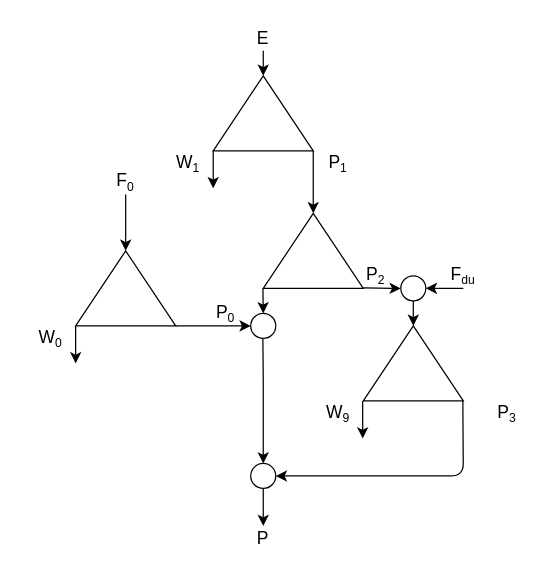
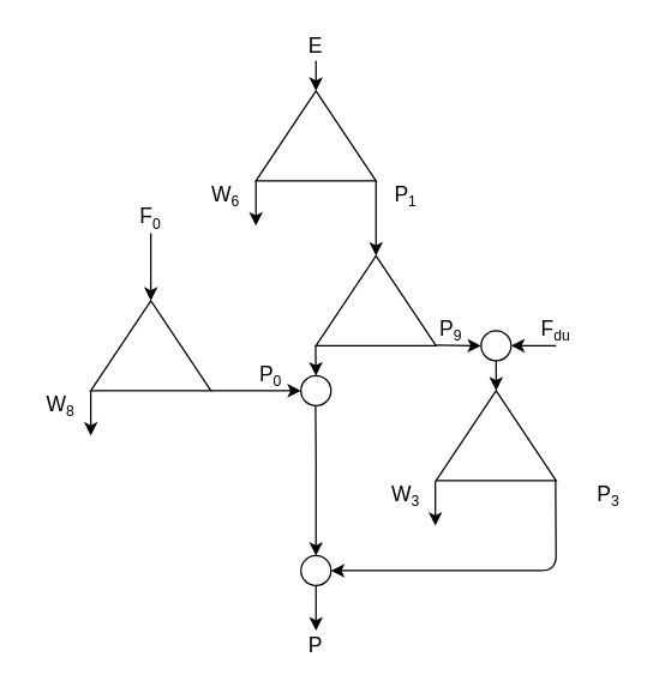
- <mxCell id="8" value="&lt;font style=&quot;font-size: 14px&quot;&gt;W&lt;/font&gt;&lt;font style=&quot;font-size: 11.667px&quot;&gt;&lt;sub&gt;1&lt;/sub&gt;&lt;/font&gt;" style="text;html=1;strokeColor=none;fillColor=none;align=center;verticalAlign=middle;whiteSpace=wrap;rounded=0;" parent="1" vertex="1"><mxGeometry x="130" y="120" width="40" height="20" as="geometry" /></mxCell>
+ <mxCell id="8" value="&lt;font style=&quot;font-size: 14px&quot;&gt;W&lt;/font&gt;&lt;font style=&quot;font-size: 11.667px&quot;&gt;&lt;sub&gt;6&lt;/sub&gt;&lt;/font&gt;" style="text;html=1;strokeColor=none;fillColor=none;align=center;verticalAlign=middle;whiteSpace=wrap;rounded=0;" parent="1" vertex="1"><mxGeometry x="130" y="120" width="40" height="20" as="geometry" /></mxCell>
- <mxCell id="20" value="&lt;font style=&quot;font-size: 14px&quot;&gt;P&lt;/font&gt;&lt;font style=&quot;font-size: 11.667px&quot;&gt;&lt;sub&gt;2&lt;/sub&gt;&lt;/font&gt;" style="text;html=1;strokeColor=none;fillColor=none;align=center;verticalAlign=middle;whiteSpace=wrap;rounded=0;" parent="1" vertex="1"><mxGeometry x="280" y="210" width="40" height="20" as="geometry" /></mxCell>
+ <mxCell id="20" value="&lt;font style=&quot;font-size: 14px&quot;&gt;P&lt;/font&gt;&lt;font style=&quot;font-size: 11.667px&quot;&gt;&lt;sub&gt;9&lt;/sub&gt;&lt;/font&gt;" style="text;html=1;strokeColor=none;fillColor=none;align=center;verticalAlign=middle;whiteSpace=wrap;rounded=0;" parent="1" vertex="1"><mxGeometry x="280" y="210" width="40" height="20" as="geometry" /></mxCell>
- <mxCell id="15" value="&lt;font style=&quot;font-size: 14px&quot;&gt;W&lt;/font&gt;&lt;font style=&quot;font-size: 11.667px&quot;&gt;&lt;sub&gt;0&lt;/sub&gt;&lt;/font&gt;" style="text;html=1;strokeColor=none;fillColor=none;align=center;verticalAlign=middle;whiteSpace=wrap;rounded=0;" parent="1" vertex="1"><mxGeometry x="20" y="260" width="40" height="20" as="geometry" /></mxCell>
+ <mxCell id="15" value="&lt;font style=&quot;font-size: 14px&quot;&gt;W&lt;/font&gt;&lt;font style=&quot;font-size: 11.667px&quot;&gt;&lt;sub&gt;8&lt;/sub&gt;&lt;/font&gt;" style="text;html=1;strokeColor=none;fillColor=none;align=center;verticalAlign=middle;whiteSpace=wrap;rounded=0;" parent="1" vertex="1"><mxGeometry x="20" y="260" width="40" height="20" as="geometry" /></mxCell>
- <mxCell id="30" value="&lt;font style=&quot;font-size: 14px&quot;&gt;W&lt;/font&gt;&lt;font style=&quot;font-size: 11.667px&quot;&gt;&lt;sub&gt;9&lt;/sub&gt;&lt;/font&gt;" style="text;html=1;strokeColor=none;fillColor=none;align=center;verticalAlign=middle;whiteSpace=wrap;rounded=0;" parent="1" vertex="1"><mxGeometry x="250" y="320" width="40" height="20" as="geometry" /></mxCell>
+ <mxCell id="30" value="&lt;font style=&quot;font-size: 14px&quot;&gt;W&lt;/font&gt;&lt;font style=&quot;font-size: 11.667px&quot;&gt;&lt;sub&gt;3&lt;/sub&gt;&lt;/font&gt;" style="text;html=1;strokeColor=none;fillColor=none;align=center;verticalAlign=middle;whiteSpace=wrap;rounded=0;" parent="1" vertex="1"><mxGeometry x="250" y="320" width="40" height="20" as="geometry" /></mxCell>
